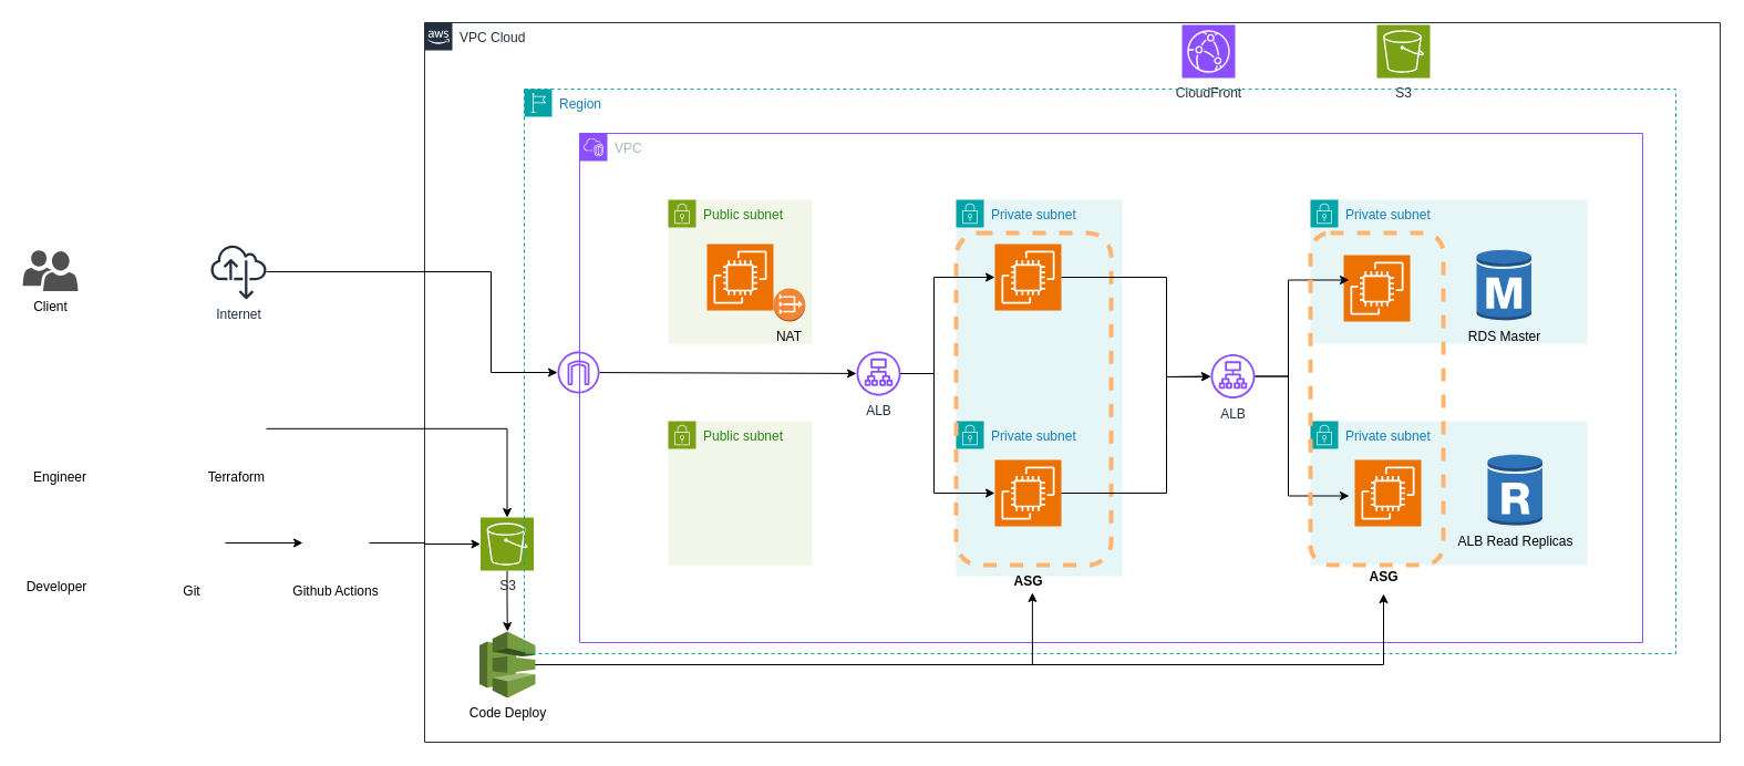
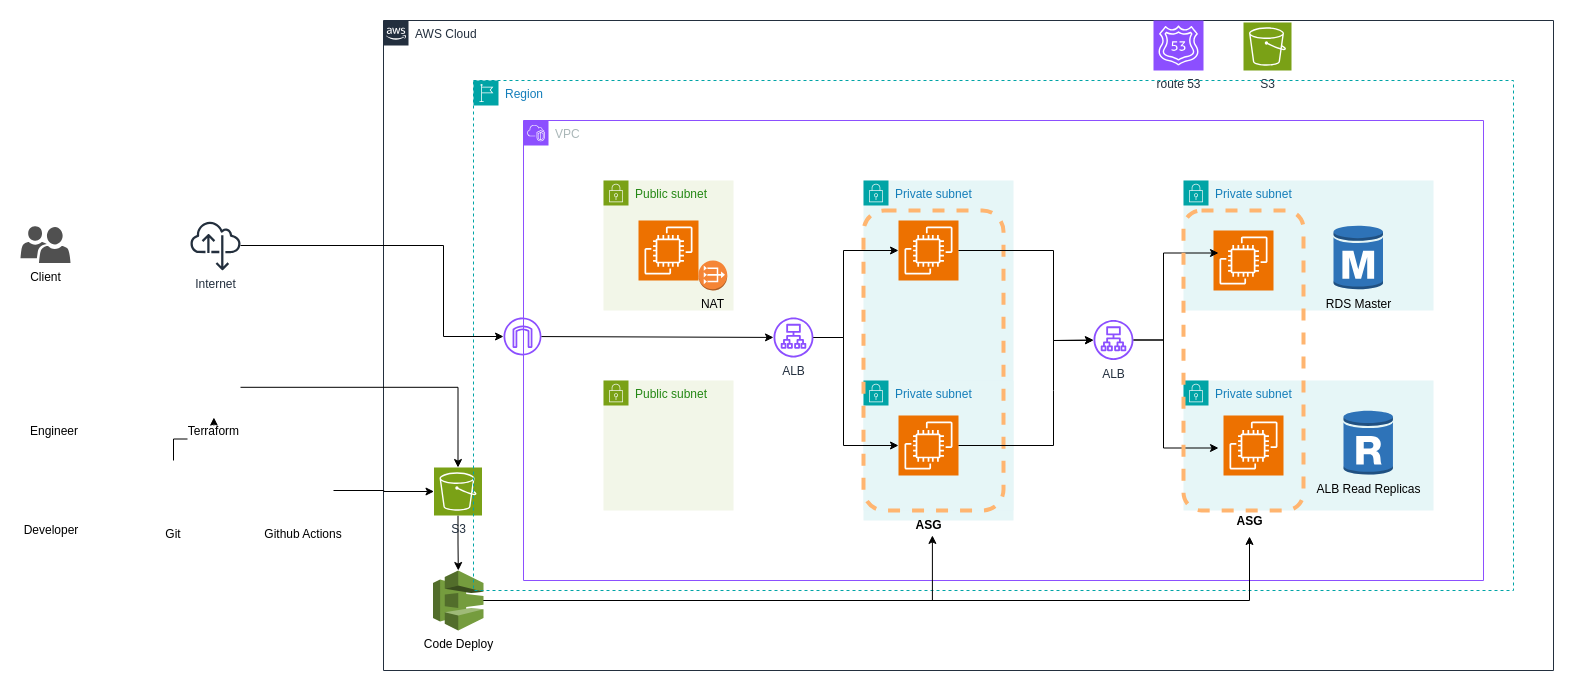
- <mxCell id="2" value="VPC Cloud" style="points=[[0,0],[0.25,0],[0.5,0],[0.75,0],[1,0],[1,0.25],[1,0.5],[1,0.75],[1,1],[0.75,1],[0.5,1],[0.25,1],[0,1],[0,0.75],[0,0.5],[0,0.25]];outlineConnect=0;gradientColor=none;html=1;whiteSpace=wrap;fontSize=12;fontStyle=0;container=1;pointerEvents=0;collapsible=0;recursiveResize=0;shape=mxgraph.aws4.group;grIcon=mxgraph.aws4.group_aws_cloud_alt;strokeColor=#232F3E;fillColor=none;verticalAlign=top;align=left;spacingLeft=30;fontColor=#232F3E;dashed=0;" parent="1" vertex="1"><mxGeometry x="383" y="20" width="1170" height="650" as="geometry" /></mxCell>
+ <mxCell id="2" value="AWS Cloud" style="points=[[0,0],[0.25,0],[0.5,0],[0.75,0],[1,0],[1,0.25],[1,0.5],[1,0.75],[1,1],[0.75,1],[0.5,1],[0.25,1],[0,1],[0,0.75],[0,0.5],[0,0.25]];outlineConnect=0;gradientColor=none;html=1;whiteSpace=wrap;fontSize=12;fontStyle=0;container=1;pointerEvents=0;collapsible=0;recursiveResize=0;shape=mxgraph.aws4.group;grIcon=mxgraph.aws4.group_aws_cloud_alt;strokeColor=#232F3E;fillColor=none;verticalAlign=top;align=left;spacingLeft=30;fontColor=#232F3E;dashed=0;" parent="1" vertex="1"><mxGeometry x="383" y="20" width="1170" height="650" as="geometry" /></mxCell>
+ <mxCell id="3" value="route 53" style="sketch=0;points=[[0,0,0],[0.25,0,0],[0.5,0,0],[0.75,0,0],[1,0,0],[0,1,0],[0.25,1,0],[0.5,1,0],[0.75,1,0],[1,1,0],[0,0.25,0],[0,0.5,0],[0,0.75,0],[1,0.25,0],[1,0.5,0],[1,0.75,0]];outlineConnect=0;fontColor=#232F3E;fillColor=#8C4FFF;strokeColor=#ffffff;dashed=0;verticalLabelPosition=bottom;verticalAlign=top;align=center;html=1;fontSize=12;fontStyle=0;aspect=fixed;shape=mxgraph.aws4.resourceIcon;resIcon=mxgraph.aws4.route_53;" parent="2" vertex="1"><mxGeometry x="770" width="50" height="50" as="geometry" /></mxCell>
- <mxCell id="5" value="CloudFront" style="sketch=0;points=[[0,0,0],[0.25,0,0],[0.5,0,0],[0.75,0,0],[1,0,0],[0,1,0],[0.25,1,0],[0.5,1,0],[0.75,1,0],[1,1,0],[0,0.25,0],[0,0.5,0],[0,0.75,0],[1,0.25,0],[1,0.5,0],[1,0.75,0]];outlineConnect=0;fontColor=#232F3E;fillColor=#8C4FFF;strokeColor=#ffffff;dashed=0;verticalLabelPosition=bottom;verticalAlign=top;align=center;html=1;fontSize=12;fontStyle=0;aspect=fixed;shape=mxgraph.aws4.resourceIcon;resIcon=mxgraph.aws4.cloudfront;" parent="2" vertex="1"><mxGeometry x="684" y="2" width="48" height="48" as="geometry" /></mxCell>
- <mxCell id="43" value="" style="edgeStyle=orthogonalEdgeStyle;rounded=0;orthogonalLoop=1;jettySize=auto;html=1;" edge="1" parent="1" source="44" target="46"><mxGeometry relative="1" as="geometry" /></mxCell>
+ <mxCell id="43" value="" style="edgeStyle=orthogonalEdgeStyle;rounded=0;orthogonalLoop=1;jettySize=auto;html=1;" edge="1" parent="1" source="44" target="51"><mxGeometry relative="1" as="geometry" /></mxCell>
